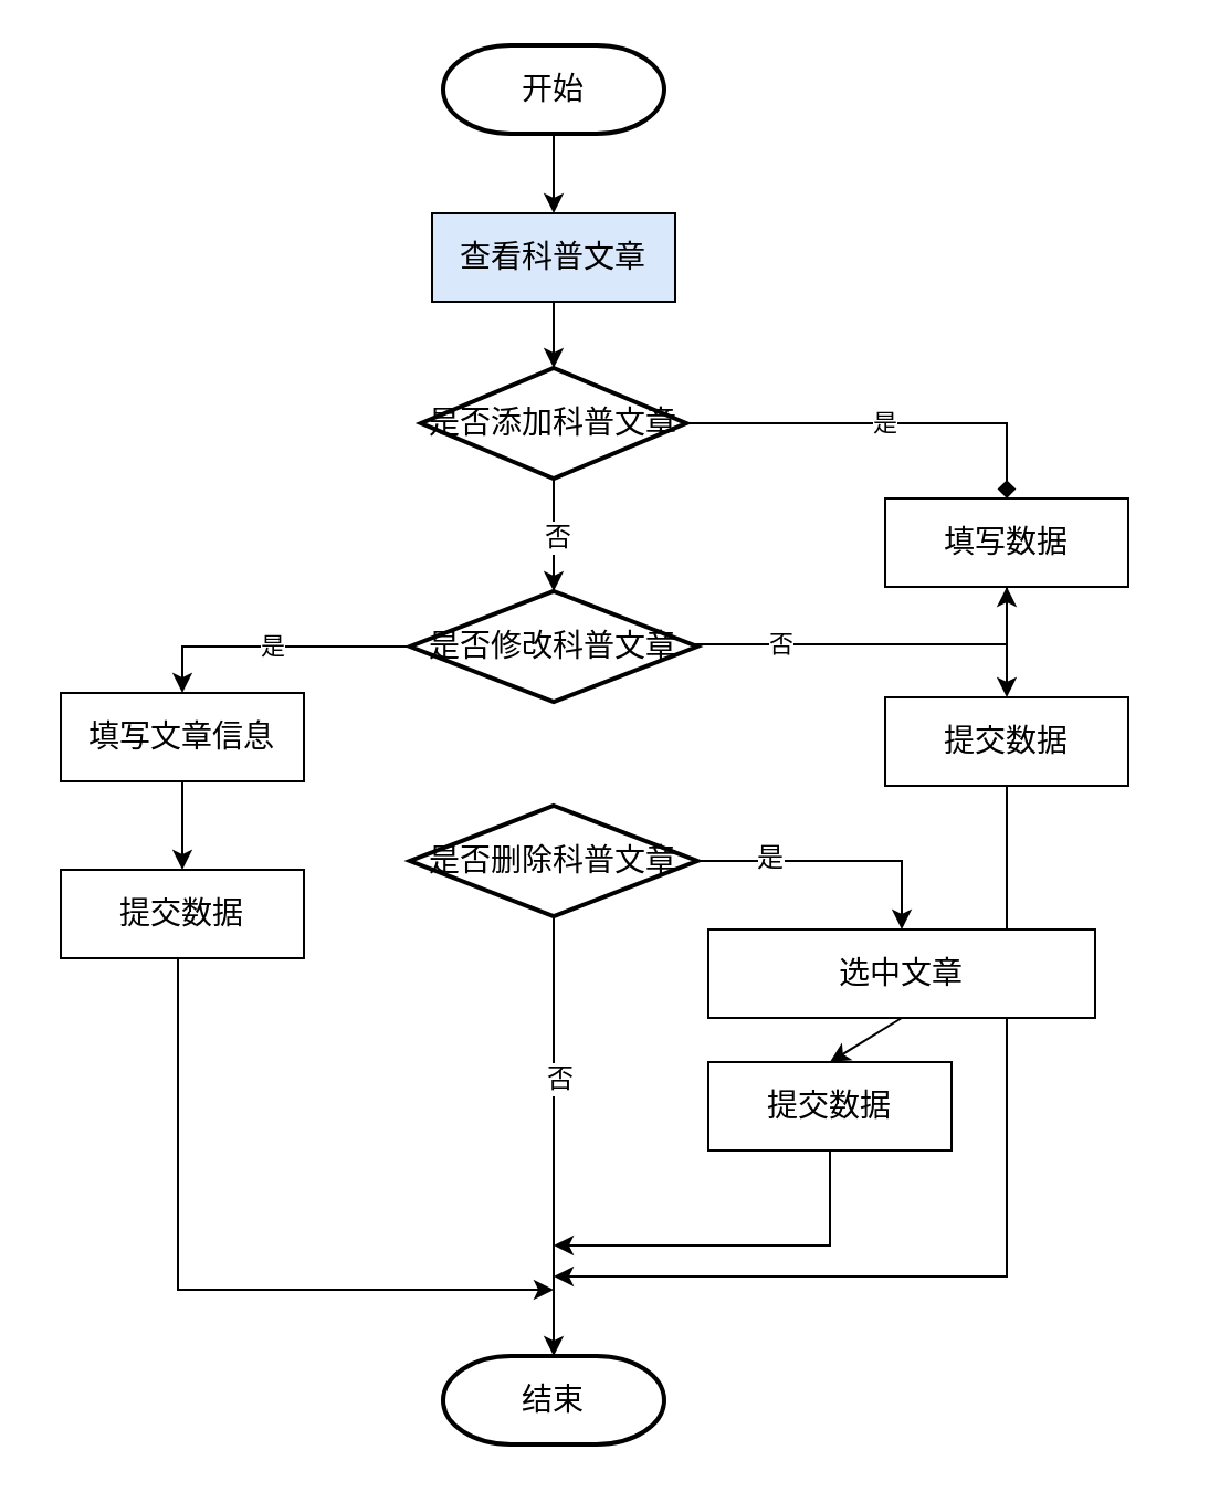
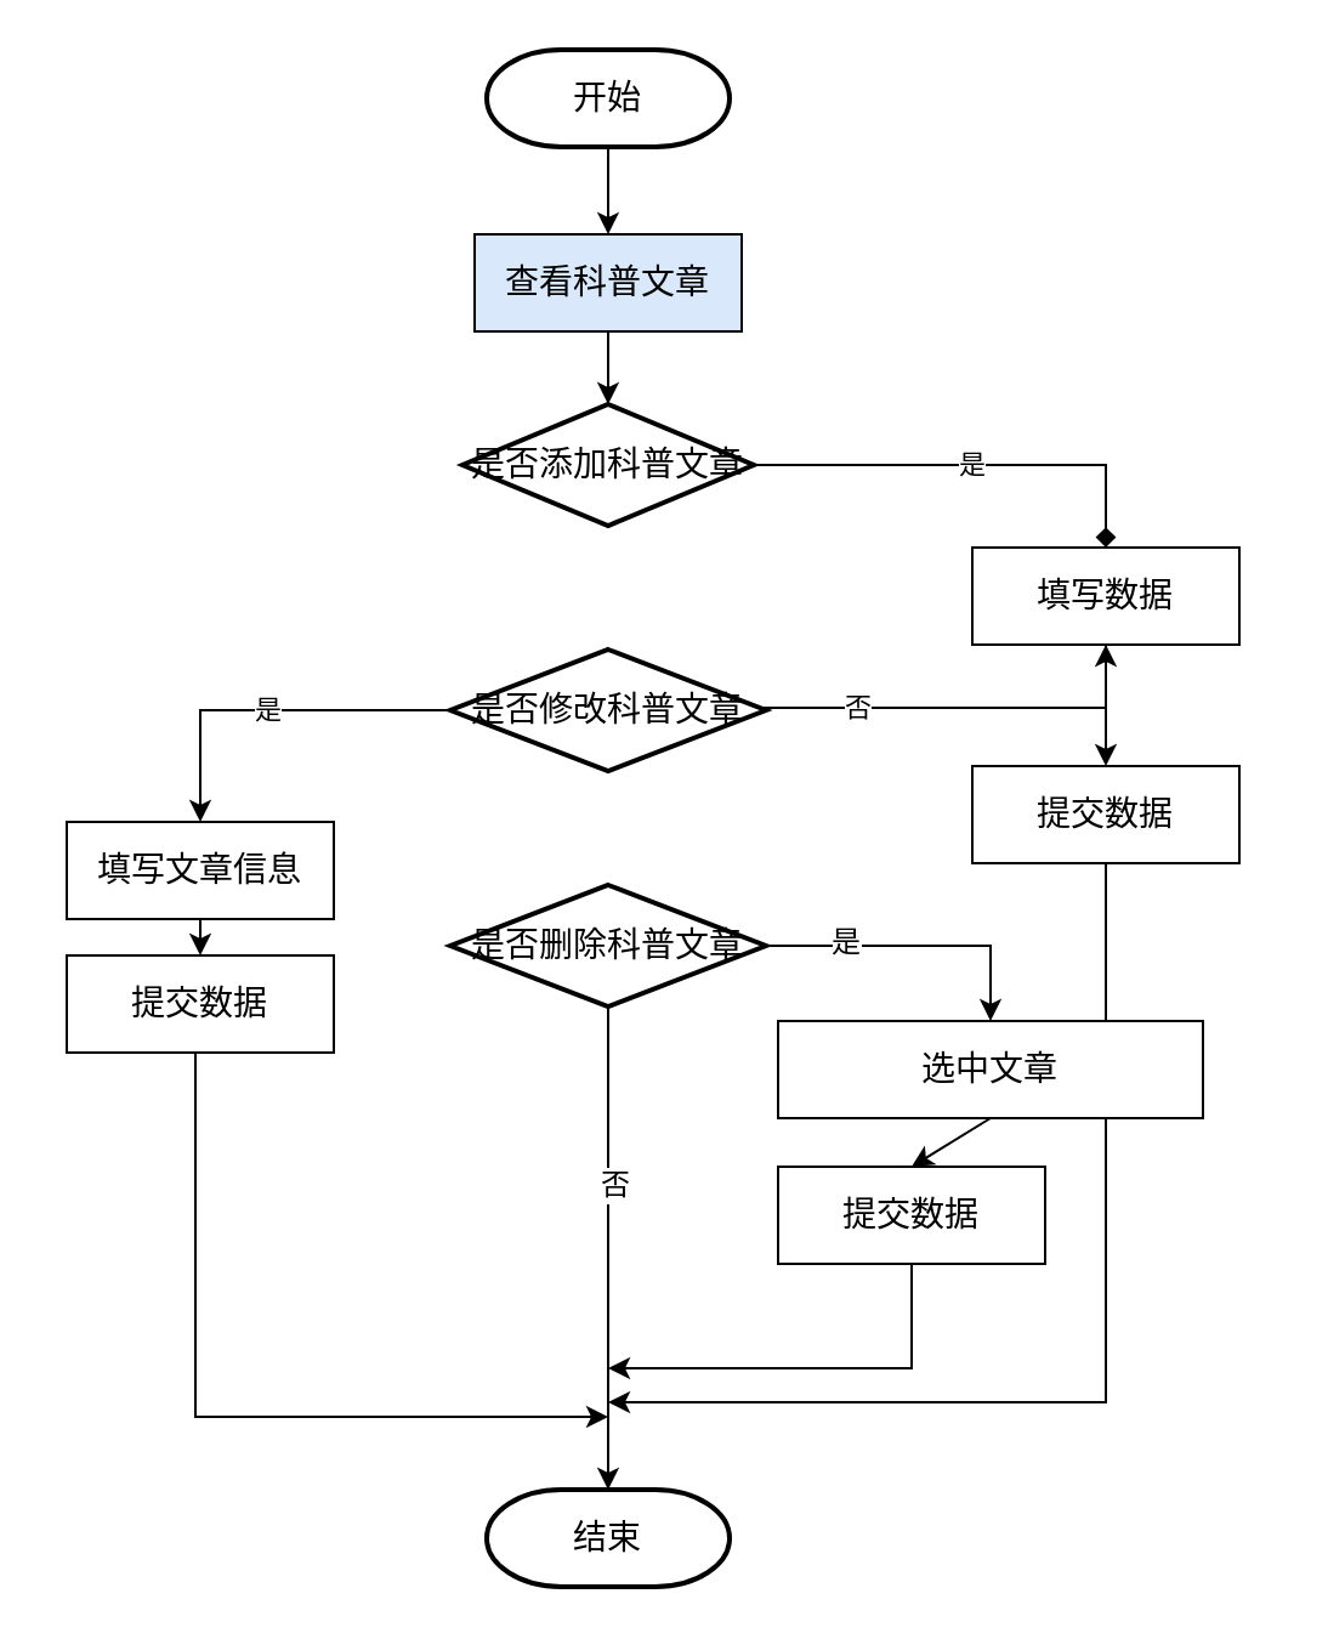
- <mxCell id="6" style="edgeStyle=none;rounded=0;orthogonalLoop=1;jettySize=auto;html=1;exitX=0.5;exitY=1;exitDx=0;exitDy=0;exitPerimeter=0;entryX=0.5;entryY=0;entryDx=0;entryDy=0;entryPerimeter=0;" parent="1" source="9" target="21" edge="1"><mxGeometry relative="1" as="geometry"><mxPoint x="250" y="227" as="targetPoint" /></mxGeometry></mxCell>
- <mxCell id="7" value="否" style="text;html=1;resizable=0;points=[];align=center;verticalAlign=middle;labelBackgroundColor=#ffffff;" parent="6" vertex="1" connectable="0"><mxGeometry y="1" relative="1" as="geometry"><mxPoint as="offset" /></mxGeometry></mxCell>
- <mxCell id="28" value="&lt;font style=&quot;font-size: 14px&quot;&gt;填写文章信息&lt;/font&gt;" style="rounded=0;whiteSpace=wrap;html=1;" parent="1" vertex="1"><mxGeometry x="27" y="313" width="110" height="40" as="geometry" /></mxCell>
+ <mxCell id="28" value="&lt;font style=&quot;font-size: 14px&quot;&gt;填写文章信息&lt;/font&gt;" style="rounded=0;whiteSpace=wrap;html=1;" parent="1" vertex="1"><mxGeometry x="27" y="338" width="110" height="40" as="geometry" /></mxCell>
